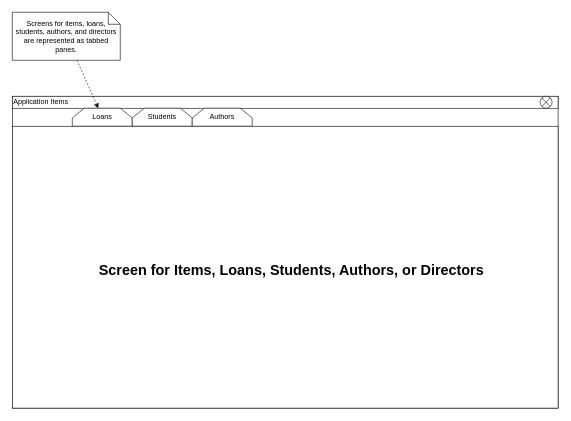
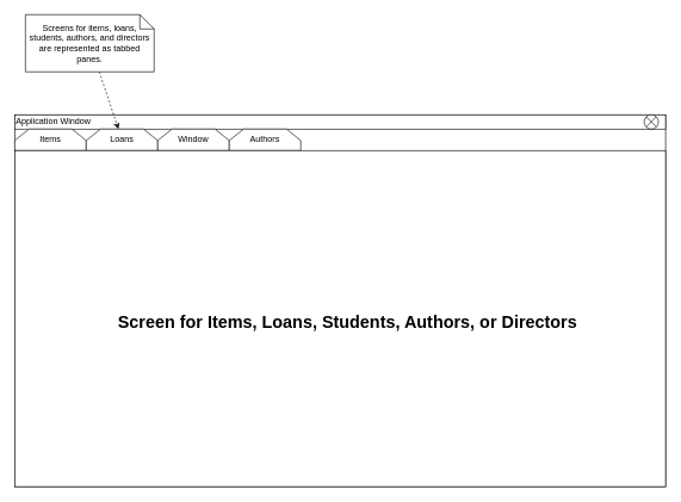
- <mxCell id="10" value="Screens for items, loans, students, authors, and directors are represented as tabbed panes." style="shape=note;size=20;whiteSpace=wrap;html=1;" parent="1" vertex="1"><mxGeometry x="20" y="20" width="180" height="80" as="geometry" /></mxCell>
+ <mxCell id="10" value="Screens for items, loans, students, authors, and directors are represented as tabbed panes." style="shape=note;size=20;whiteSpace=wrap;html=1;" parent="1" vertex="1"><mxGeometry x="35" y="20" width="180" height="80" as="geometry" /></mxCell>
- <mxCell id="3" value="Application Items" style="rounded=0;whiteSpace=wrap;html=1;align=left;" parent="1" vertex="1"><mxGeometry x="20" y="160" width="910" height="20" as="geometry" /></mxCell>
+ <mxCell id="3" value="Application Window" style="rounded=0;whiteSpace=wrap;html=1;align=left;" parent="1" vertex="1"><mxGeometry x="20" y="160" width="910" height="20" as="geometry" /></mxCell>
+ <mxCell id="4" value="Items" style="shape=loopLimit;whiteSpace=wrap;html=1;" parent="1" vertex="1"><mxGeometry x="20" y="180" width="100" height="30" as="geometry" /></mxCell>
- <mxCell id="6" value="Students" style="shape=loopLimit;whiteSpace=wrap;html=1;" parent="1" vertex="1"><mxGeometry x="220" y="180" width="100" height="30" as="geometry" /></mxCell>
+ <mxCell id="6" value="Window" style="shape=loopLimit;whiteSpace=wrap;html=1;" parent="1" vertex="1"><mxGeometry x="220" y="180" width="100" height="30" as="geometry" /></mxCell>
